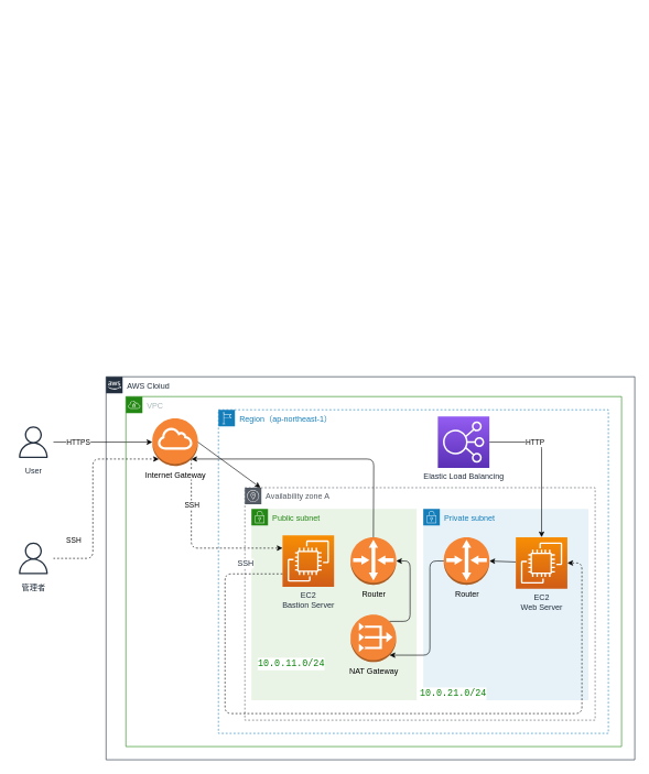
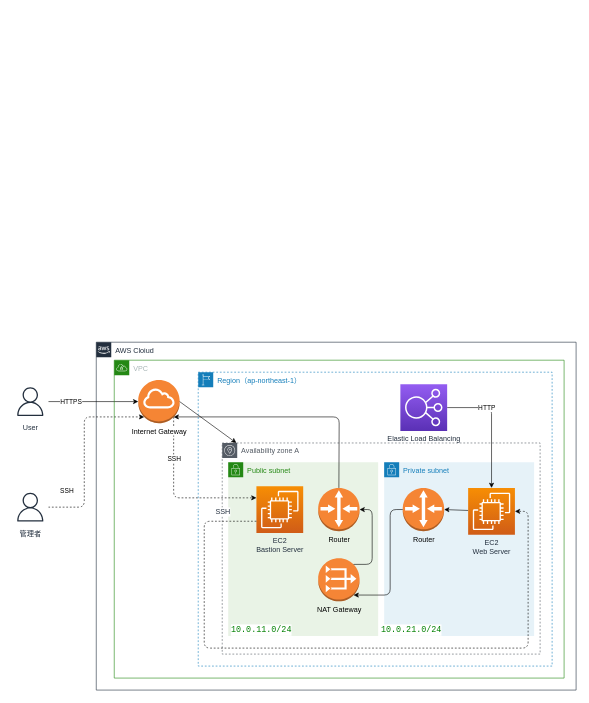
- <mxCell id="30" value="Elastic Load Balancing&lt;br&gt;" style="sketch=0;points=[[0,0,0],[0.25,0,0],[0.5,0,0],[0.75,0,0],[1,0,0],[0,1,0],[0.25,1,0],[0.5,1,0],[0.75,1,0],[1,1,0],[0,0.25,0],[0,0.5,0],[0,0.75,0],[1,0.25,0],[1,0.5,0],[1,0.75,0]];outlineConnect=0;fontColor=#232F3E;gradientColor=#945DF2;gradientDirection=north;fillColor=#5A30B5;strokeColor=#ffffff;dashed=0;verticalLabelPosition=bottom;verticalAlign=top;align=center;html=1;fontSize=12;fontStyle=0;aspect=fixed;shape=mxgraph.aws4.resourceIcon;resIcon=mxgraph.aws4.elastic_load_balancing;" parent="29" vertex="1"><mxGeometry x="472" y="30" width="78" height="78" as="geometry" /></mxCell>
+ <mxCell id="30" value="Elastic Load Balancing&lt;br&gt;" style="sketch=0;points=[[0,0,0],[0.25,0,0],[0.5,0,0],[0.75,0,0],[1,0,0],[0,1,0],[0.25,1,0],[0.5,1,0],[0.75,1,0],[1,1,0],[0,0.25,0],[0,0.5,0],[0,0.75,0],[1,0.25,0],[1,0.5,0],[1,0.75,0]];outlineConnect=0;fontColor=#232F3E;gradientColor=#945DF2;gradientDirection=north;fillColor=#5A30B5;strokeColor=#ffffff;dashed=0;verticalLabelPosition=bottom;verticalAlign=top;align=center;html=1;fontSize=12;fontStyle=0;aspect=fixed;shape=mxgraph.aws4.resourceIcon;resIcon=mxgraph.aws4.elastic_load_balancing;" parent="29" vertex="1"><mxGeometry x="477" y="40" width="78" height="78" as="geometry" /></mxCell>
- <mxCell id="15" value="&lt;div style=&quot;background-color: rgb(255 , 255 , 255) ; font-family: &amp;#34;consolas&amp;#34; , &amp;#34;courier new&amp;#34; , monospace ; font-size: 14px ; line-height: 19px&quot;&gt;&lt;span style=&quot;color: #008000&quot;&gt;10.0.11.0/24&lt;/span&gt;&lt;/div&gt;" style="text;html=1;align=center;verticalAlign=middle;resizable=0;points=[];autosize=1;strokeColor=none;fillColor=none;" parent="10" vertex="1"><mxGeometry x="5" y="225" width="110" height="20" as="geometry" /></mxCell>
+ <mxCell id="15" value="&lt;div style=&quot;background-color: rgb(255 , 255 , 255) ; font-family: &amp;#34;consolas&amp;#34; , &amp;#34;courier new&amp;#34; , monospace ; font-size: 14px ; line-height: 19px&quot;&gt;&lt;span style=&quot;color: #008000&quot;&gt;10.0.11.0/24&lt;/span&gt;&lt;/div&gt;" style="text;html=1;align=center;verticalAlign=middle;resizable=0;points=[];autosize=1;strokeColor=none;fillColor=none;" parent="10" vertex="1"><mxGeometry y="270" width="110" height="20" as="geometry" /></mxCell>
